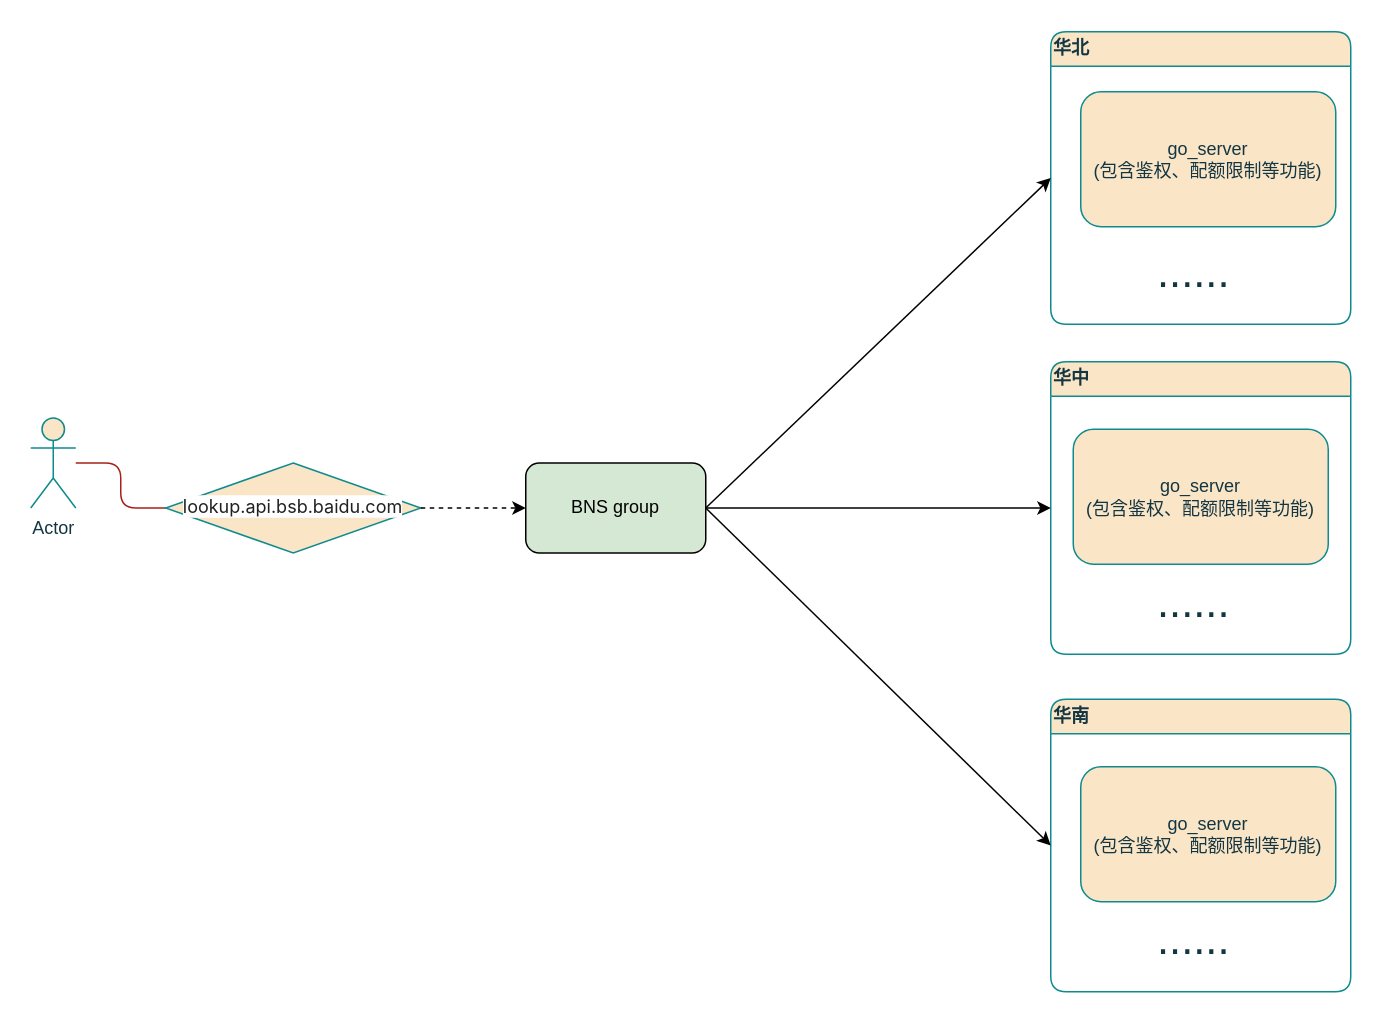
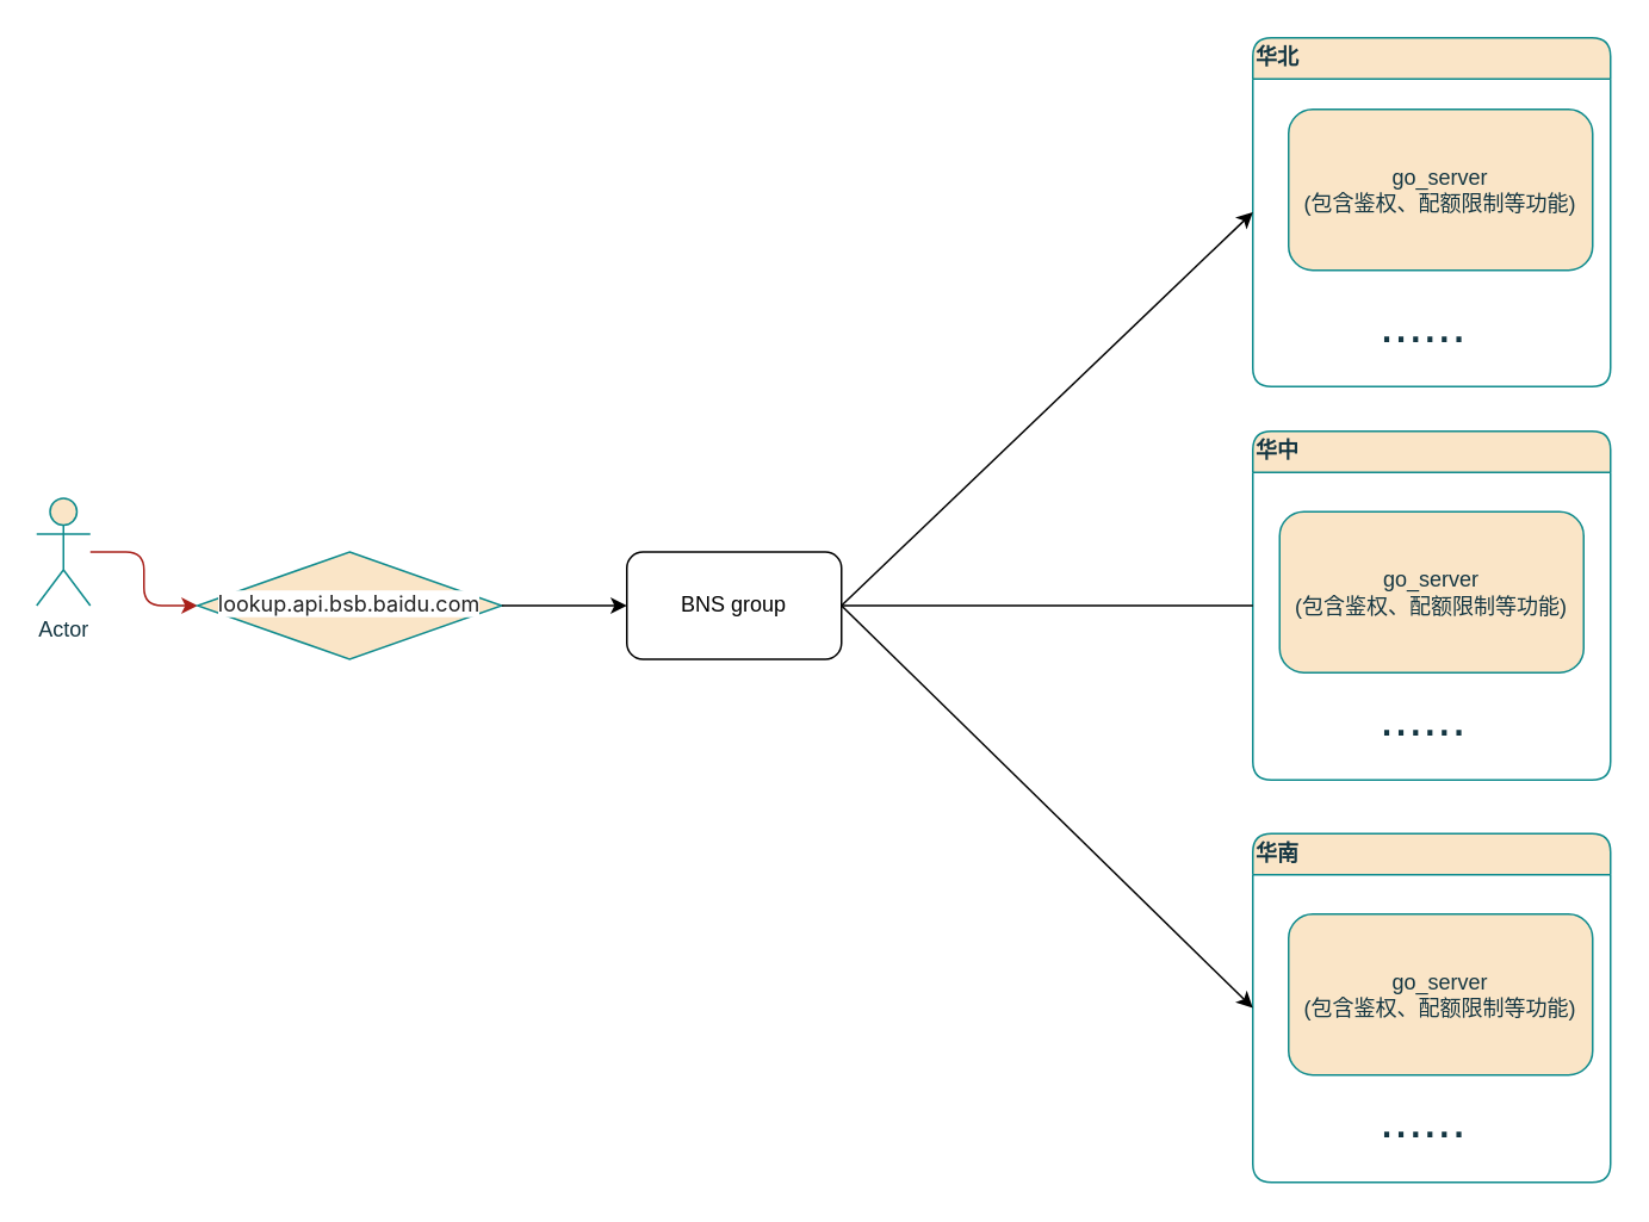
- <mxCell id="2" style="edgeStyle=orthogonalEdgeStyle;rounded=1;orthogonalLoop=1;jettySize=auto;html=1;entryX=0;entryY=0.5;entryDx=0;entryDy=0;labelBackgroundColor=none;strokeColor=#A8201A;fontColor=default;endArrow=none;" edge="1" parent="1" source="3" target="4"><mxGeometry relative="1" as="geometry" /></mxCell>
+ <mxCell id="2" style="edgeStyle=orthogonalEdgeStyle;rounded=1;orthogonalLoop=1;jettySize=auto;html=1;entryX=0;entryY=0.5;entryDx=0;entryDy=0;labelBackgroundColor=none;strokeColor=#A8201A;fontColor=default;" edge="1" parent="1" source="3" target="4"><mxGeometry relative="1" as="geometry" /></mxCell>
- <mxCell id="15" value="" style="endArrow=classic;html=1;rounded=0;exitX=1;exitY=0.5;exitDx=0;exitDy=0;entryX=0;entryY=0.5;entryDx=0;entryDy=0;dashed=1;" edge="1" parent="1" source="4" target="14"><mxGeometry width="50" height="50" relative="1" as="geometry"><mxPoint x="410" y="538" as="sourcePoint" /><mxPoint x="460" y="488" as="targetPoint" /></mxGeometry></mxCell>
+ <mxCell id="15" value="" style="endArrow=classic;html=1;rounded=0;exitX=1;exitY=0.5;exitDx=0;exitDy=0;entryX=0;entryY=0.5;entryDx=0;entryDy=0;" edge="1" parent="1" source="4" target="14"><mxGeometry width="50" height="50" relative="1" as="geometry"><mxPoint x="410" y="538" as="sourcePoint" /><mxPoint x="460" y="488" as="targetPoint" /></mxGeometry></mxCell>
- <mxCell id="14" value="BNS group" style="rounded=1;whiteSpace=wrap;html=1;fillColor=#d5e8d4;" vertex="1" parent="1"><mxGeometry x="350" y="308" width="120" height="60" as="geometry" /></mxCell>
+ <mxCell id="14" value="BNS group" style="rounded=1;whiteSpace=wrap;html=1;" vertex="1" parent="1"><mxGeometry x="350" y="308" width="120" height="60" as="geometry" /></mxCell>
- <mxCell id="17" value="" style="endArrow=classic;html=1;rounded=0;exitX=1;exitY=0.5;exitDx=0;exitDy=0;entryX=0;entryY=0.5;entryDx=0;entryDy=0;" edge="1" parent="1" source="14" target="8"><mxGeometry width="50" height="50" relative="1" as="geometry"><mxPoint x="480" y="348" as="sourcePoint" /><mxPoint x="710" y="128" as="targetPoint" /></mxGeometry></mxCell>
+ <mxCell id="17" value="" style="endArrow=none;html=1;rounded=0;exitX=1;exitY=0.5;exitDx=0;exitDy=0;entryX=0;entryY=0.5;entryDx=0;entryDy=0;" edge="1" parent="1" source="14" target="8"><mxGeometry width="50" height="50" relative="1" as="geometry"><mxPoint x="480" y="348" as="sourcePoint" /><mxPoint x="710" y="128" as="targetPoint" /></mxGeometry></mxCell>
